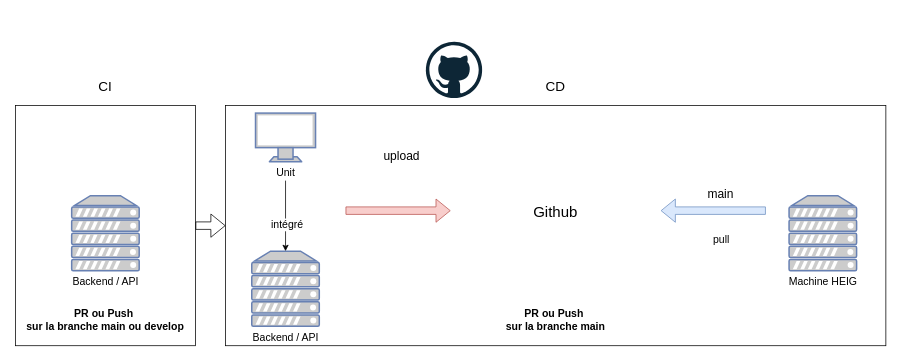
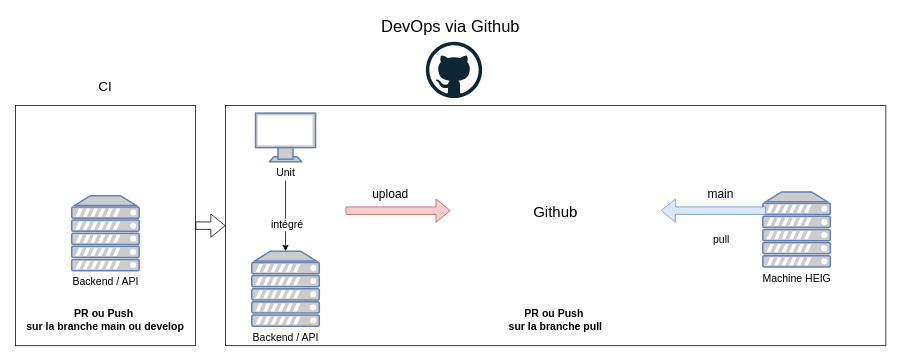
+ <mxCell id="9" value="DevOps via Github" style="text;html=1;strokeColor=none;fillColor=none;align=center;verticalAlign=middle;whiteSpace=wrap;rounded=0;fontSize=22;fontColor=#000000;" parent="1" vertex="1"><mxGeometry width="1160" height="30" as="geometry" x="20" y="20" /></mxCell>
- <mxCell id="10" value="CD" style="text;html=1;strokeColor=none;fillColor=none;align=center;verticalAlign=middle;whiteSpace=wrap;rounded=0;fontSize=18;fontColor=#000000;" parent="1" vertex="1"><mxGeometry x="710" y="100" width="60" height="30" as="geometry" /></mxCell>
- <mxCell id="21" value="&lt;font style=&quot;font-size: 16px&quot;&gt;upload&lt;/font&gt;" style="text;html=1;strokeColor=none;fillColor=none;align=center;verticalAlign=middle;whiteSpace=wrap;rounded=0;fontSize=20;" vertex="1" parent="1"><mxGeometry x="505" y="190" width="60" height="30" as="geometry" /></mxCell>
+ <mxCell id="21" value="&lt;font style=&quot;font-size: 16px&quot;&gt;upload&lt;/font&gt;" style="text;html=1;strokeColor=none;fillColor=none;align=center;verticalAlign=middle;whiteSpace=wrap;rounded=0;fontSize=20;" vertex="1" parent="1"><mxGeometry x="490" y="240" width="60" height="30" as="geometry" /></mxCell>
- <mxCell id="5" value="Machine HEIG" style="fontColor=#000000;verticalAlign=top;verticalLabelPosition=bottom;labelPosition=center;align=center;html=1;outlineConnect=0;fillColor=#CCCCCC;strokeColor=#6881B3;gradientColor=none;gradientDirection=north;strokeWidth=2;shape=mxgraph.networks.server;fontSize=14;" parent="1" vertex="1"><mxGeometry x="1051" y="260" width="90" height="100" as="geometry" /></mxCell>
+ <mxCell id="5" value="Machine HEIG" style="fontColor=#000000;verticalAlign=top;verticalLabelPosition=bottom;labelPosition=center;align=center;html=1;outlineConnect=0;fillColor=#CCCCCC;strokeColor=#6881B3;gradientColor=none;gradientDirection=north;strokeWidth=2;shape=mxgraph.networks.server;fontSize=14;" parent="1" vertex="1"><mxGeometry x="1016" y="255" width="90" height="100" as="geometry" /></mxCell>
- <mxCell id="15" value="PR ou Push&amp;nbsp;&lt;br&gt;sur la branche main" style="text;html=1;strokeColor=none;fillColor=none;align=center;verticalAlign=middle;whiteSpace=wrap;rounded=0;fontSize=14;fontColor=#000000;fontStyle=1" parent="1" vertex="1"><mxGeometry x="620" y="410" width="240" height="30" as="geometry" /></mxCell>
+ <mxCell id="15" value="PR ou Push&amp;nbsp;&lt;br&gt;sur la branche pull" style="text;html=1;strokeColor=none;fillColor=none;align=center;verticalAlign=middle;whiteSpace=wrap;rounded=0;fontSize=14;fontColor=#000000;fontStyle=1" parent="1" vertex="1"><mxGeometry x="620" y="410" width="240" height="30" as="geometry" /></mxCell>
